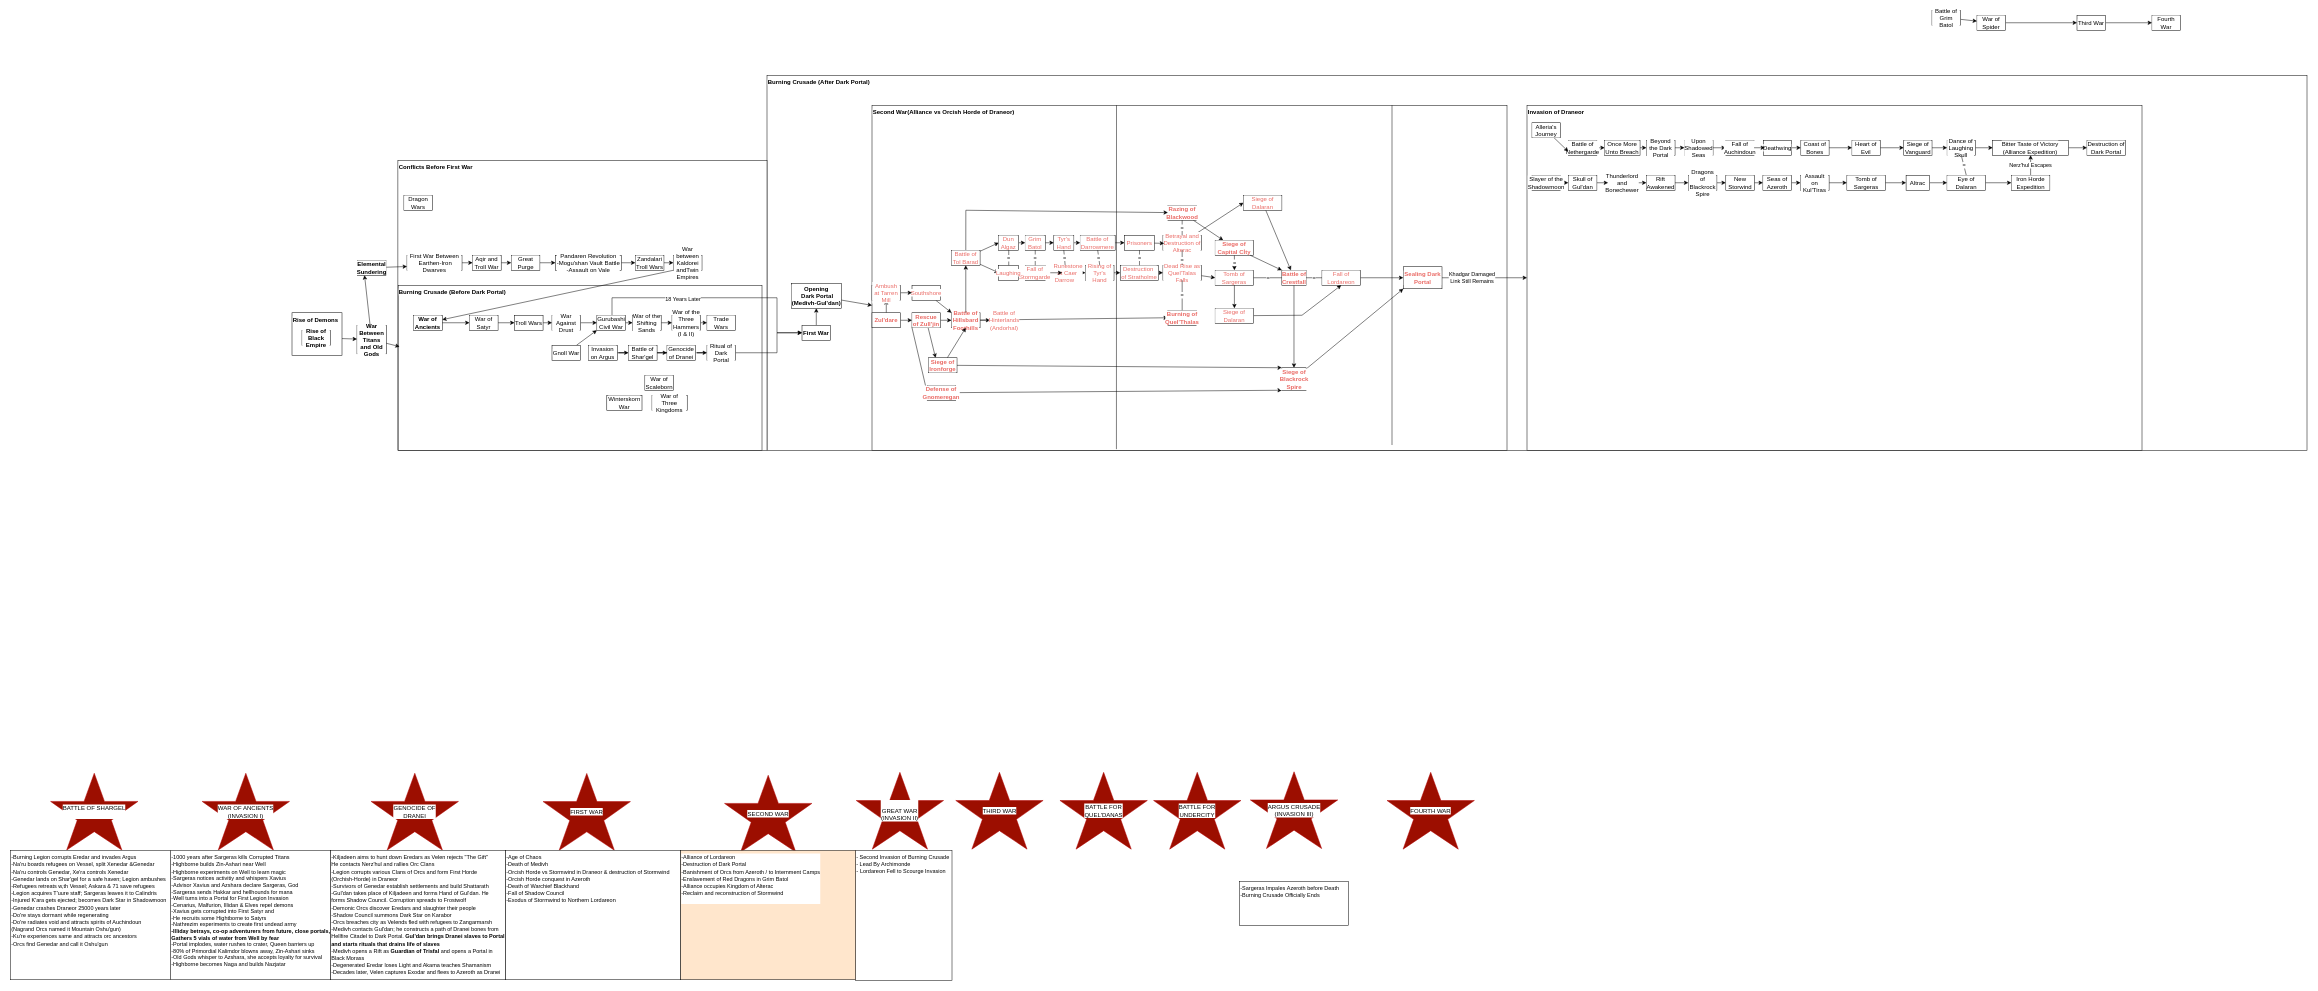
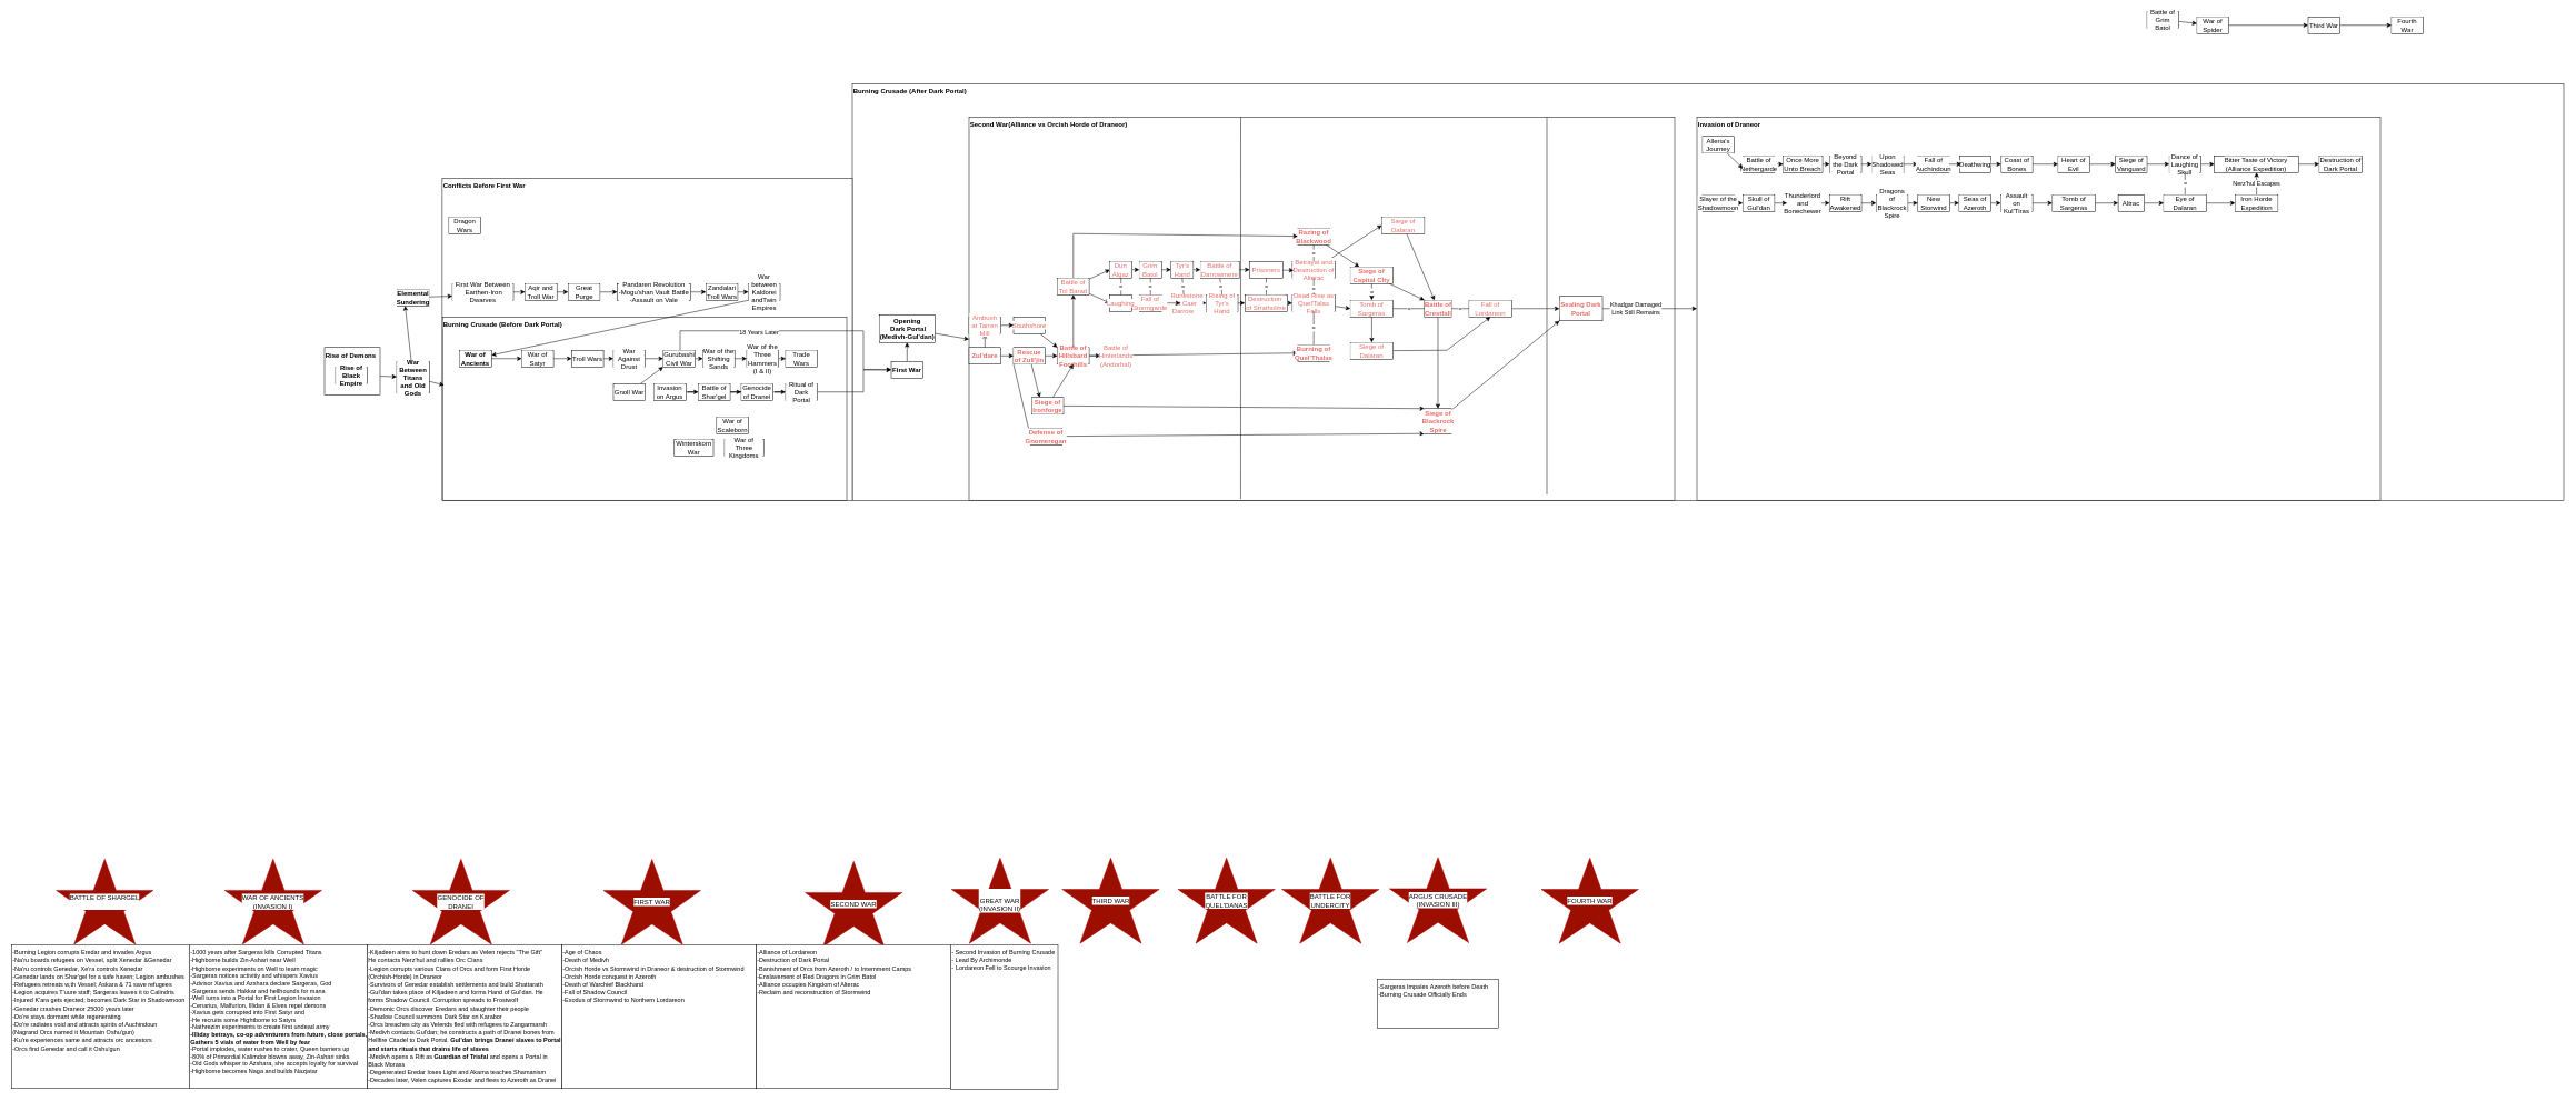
- <mxCell id="206" value="Dance of Laughing Skull" style="rounded=0;html=1;strokeColor=default;align=center;verticalAlign=middle;fontFamily=Helvetica;fontSize=12;fontColor=default;labelBorderColor=none;labelBackgroundColor=default;fillColor=default;fontStyle=0;whiteSpace=wrap;" vertex="1" parent="1"><mxGeometry x="3893.31" y="280" width="56.47" height="30" as="geometry" /></mxCell>
+ <mxCell id="206" value="Dance of Laughing Skull" style="rounded=0;html=1;strokeColor=default;align=center;verticalAlign=middle;fontFamily=Helvetica;fontSize=12;fontColor=default;labelBorderColor=none;labelBackgroundColor=default;fillColor=default;fontStyle=0;whiteSpace=wrap;" vertex="1" parent="1"><mxGeometry x="3903.31" y="280" width="56.47" height="30" as="geometry" /></mxCell>
- <mxCell id="81" value="&lt;div&gt;&lt;div&gt;&lt;span style=&quot;font-size: 11px; text-wrap-mode: nowrap;&quot;&gt;-Alliance of Lordareon&lt;/span&gt;&lt;/div&gt;&lt;div&gt;&lt;font&gt;&lt;span style=&quot;font-size: 11px; text-wrap-mode: nowrap;&quot;&gt;-Destruction of Dark Portal&lt;/span&gt;&lt;/font&gt;&lt;/div&gt;&lt;div&gt;&lt;font&gt;&lt;span style=&quot;font-size: 11px; text-wrap-mode: nowrap;&quot;&gt;-Banishment of Orcs from Azeroth / to Internment Camps&lt;/span&gt;&lt;/font&gt;&lt;/div&gt;&lt;div&gt;&lt;font&gt;&lt;span style=&quot;font-size: 11px; text-wrap-mode: nowrap;&quot;&gt;-Enslavement of Red Dragons in Grim Batol&lt;/span&gt;&lt;/font&gt;&lt;/div&gt;&lt;div&gt;&lt;font&gt;&lt;span style=&quot;font-size: 11px; text-wrap-mode: nowrap;&quot;&gt;-Alliance occupies Kingdom of Alterac&lt;/span&gt;&lt;/font&gt;&lt;/div&gt;&lt;div&gt;&lt;font&gt;&lt;span style=&quot;font-size: 11px; text-wrap-mode: nowrap;&quot;&gt;-Reclaim and reconstruction of Stormwind&amp;nbsp;&lt;/span&gt;&lt;/font&gt;&lt;/div&gt;&lt;div&gt;&lt;br&gt;&lt;/div&gt;&lt;/div&gt;" style="html=1;align=left;verticalAlign=top;labelBackgroundColor=default;labelBorderColor=none;fontColor=default;whiteSpace=wrap;fillColor=#ffe6cc;" vertex="1" parent="1"><mxGeometry x="1360.41" y="1700" width="350" height="259" as="geometry" /></mxCell>
+ <mxCell id="81" value="&lt;div&gt;&lt;div&gt;&lt;span style=&quot;font-size: 11px; text-wrap-mode: nowrap;&quot;&gt;-Alliance of Lordareon&lt;/span&gt;&lt;/div&gt;&lt;div&gt;&lt;font&gt;&lt;span style=&quot;font-size: 11px; text-wrap-mode: nowrap;&quot;&gt;-Destruction of Dark Portal&lt;/span&gt;&lt;/font&gt;&lt;/div&gt;&lt;div&gt;&lt;font&gt;&lt;span style=&quot;font-size: 11px; text-wrap-mode: nowrap;&quot;&gt;-Banishment of Orcs from Azeroth / to Internment Camps&lt;/span&gt;&lt;/font&gt;&lt;/div&gt;&lt;div&gt;&lt;font&gt;&lt;span style=&quot;font-size: 11px; text-wrap-mode: nowrap;&quot;&gt;-Enslavement of Red Dragons in Grim Batol&lt;/span&gt;&lt;/font&gt;&lt;/div&gt;&lt;div&gt;&lt;font&gt;&lt;span style=&quot;font-size: 11px; text-wrap-mode: nowrap;&quot;&gt;-Alliance occupies Kingdom of Alterac&lt;/span&gt;&lt;/font&gt;&lt;/div&gt;&lt;div&gt;&lt;font&gt;&lt;span style=&quot;font-size: 11px; text-wrap-mode: nowrap;&quot;&gt;-Reclaim and reconstruction of Stormwind&amp;nbsp;&lt;/span&gt;&lt;/font&gt;&lt;/div&gt;&lt;div&gt;&lt;br&gt;&lt;/div&gt;&lt;/div&gt;" style="html=1;align=left;verticalAlign=top;labelBackgroundColor=default;labelBorderColor=none;fontColor=default;whiteSpace=wrap;" vertex="1" parent="1"><mxGeometry x="1360.41" y="1700" width="350" height="259" as="geometry" /></mxCell>
